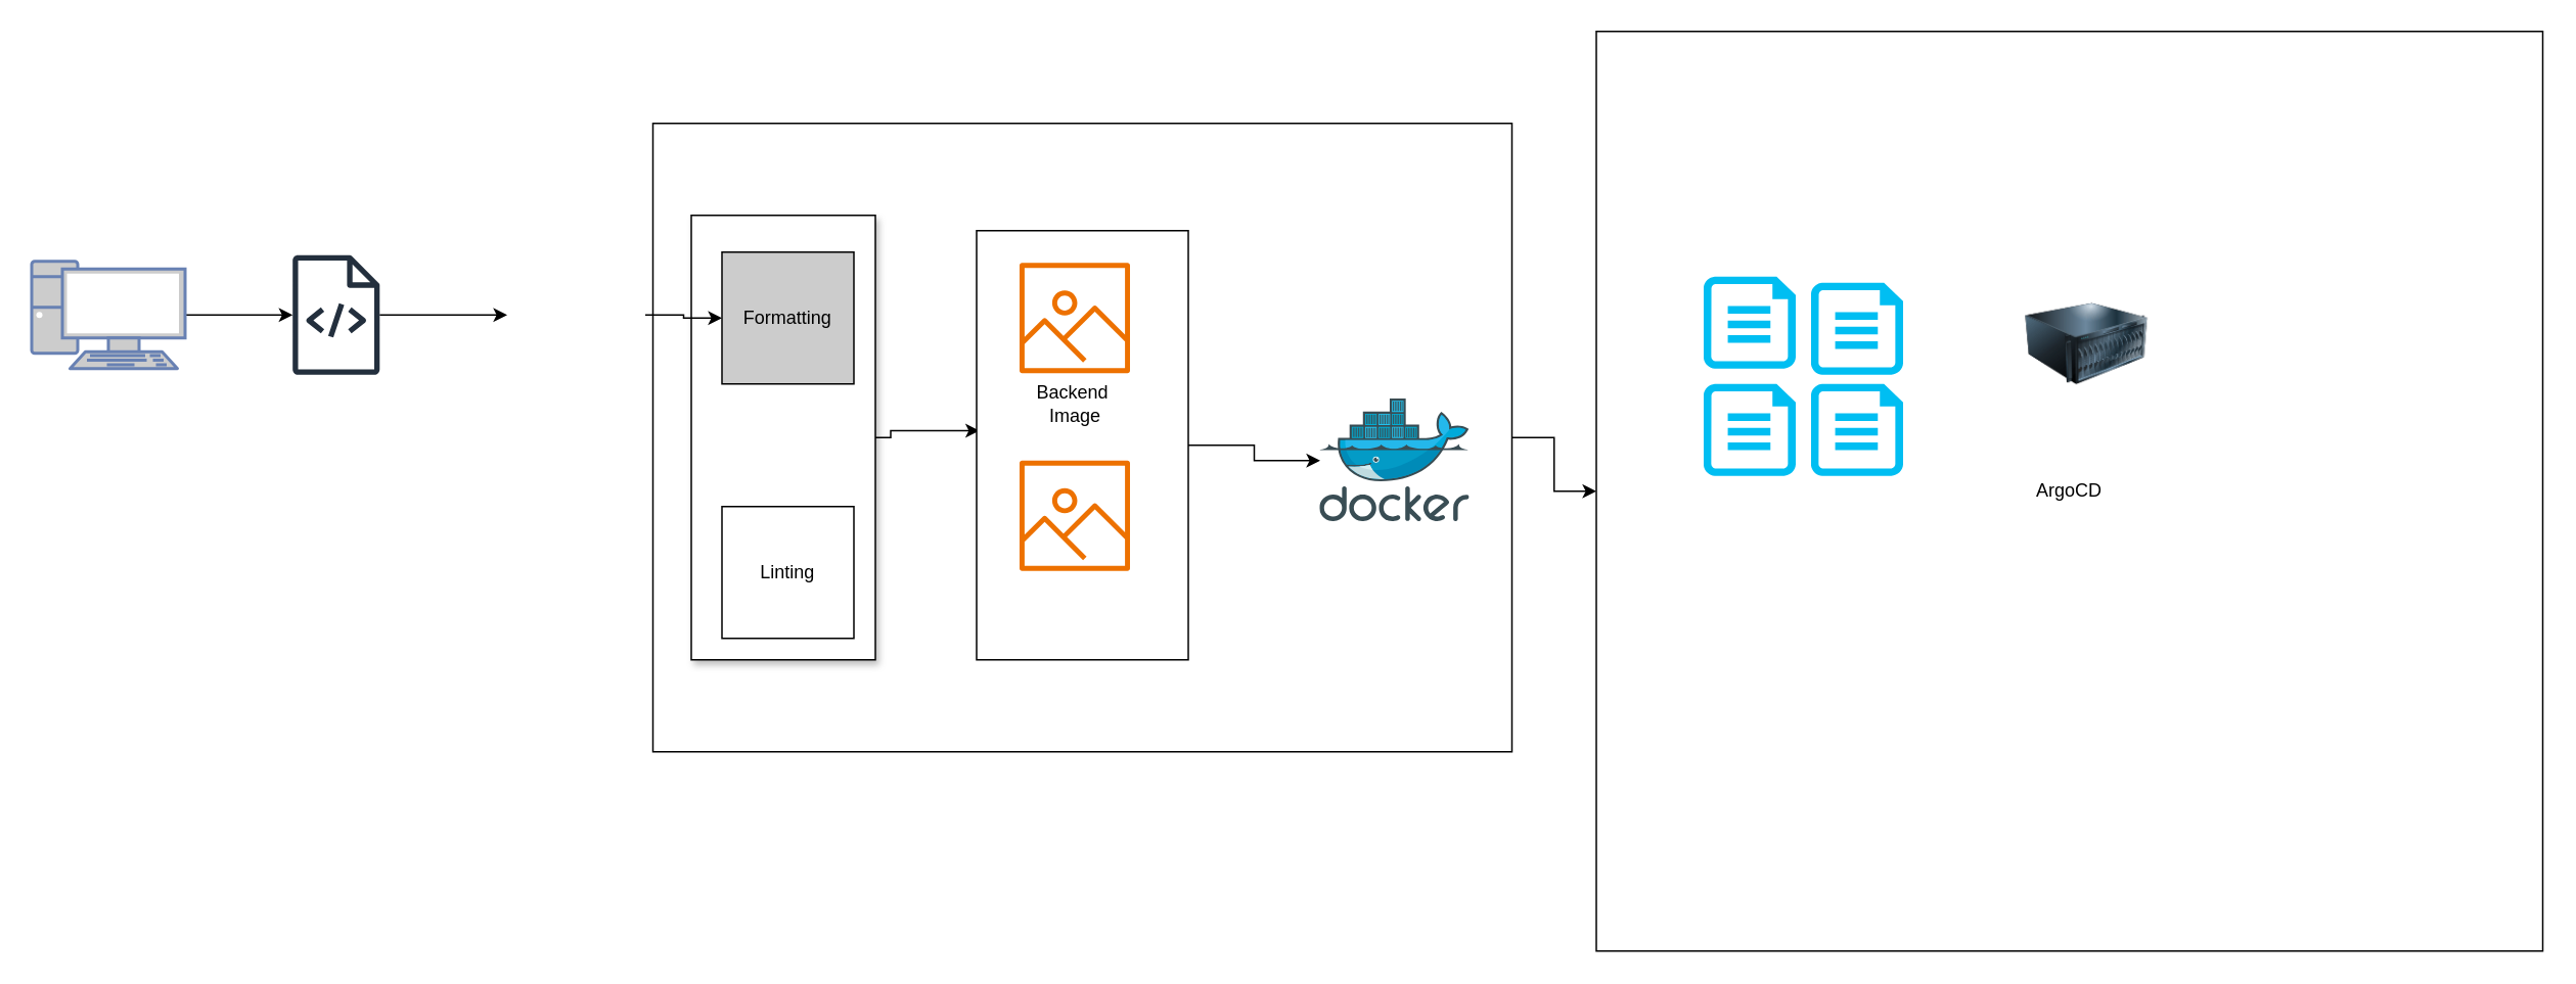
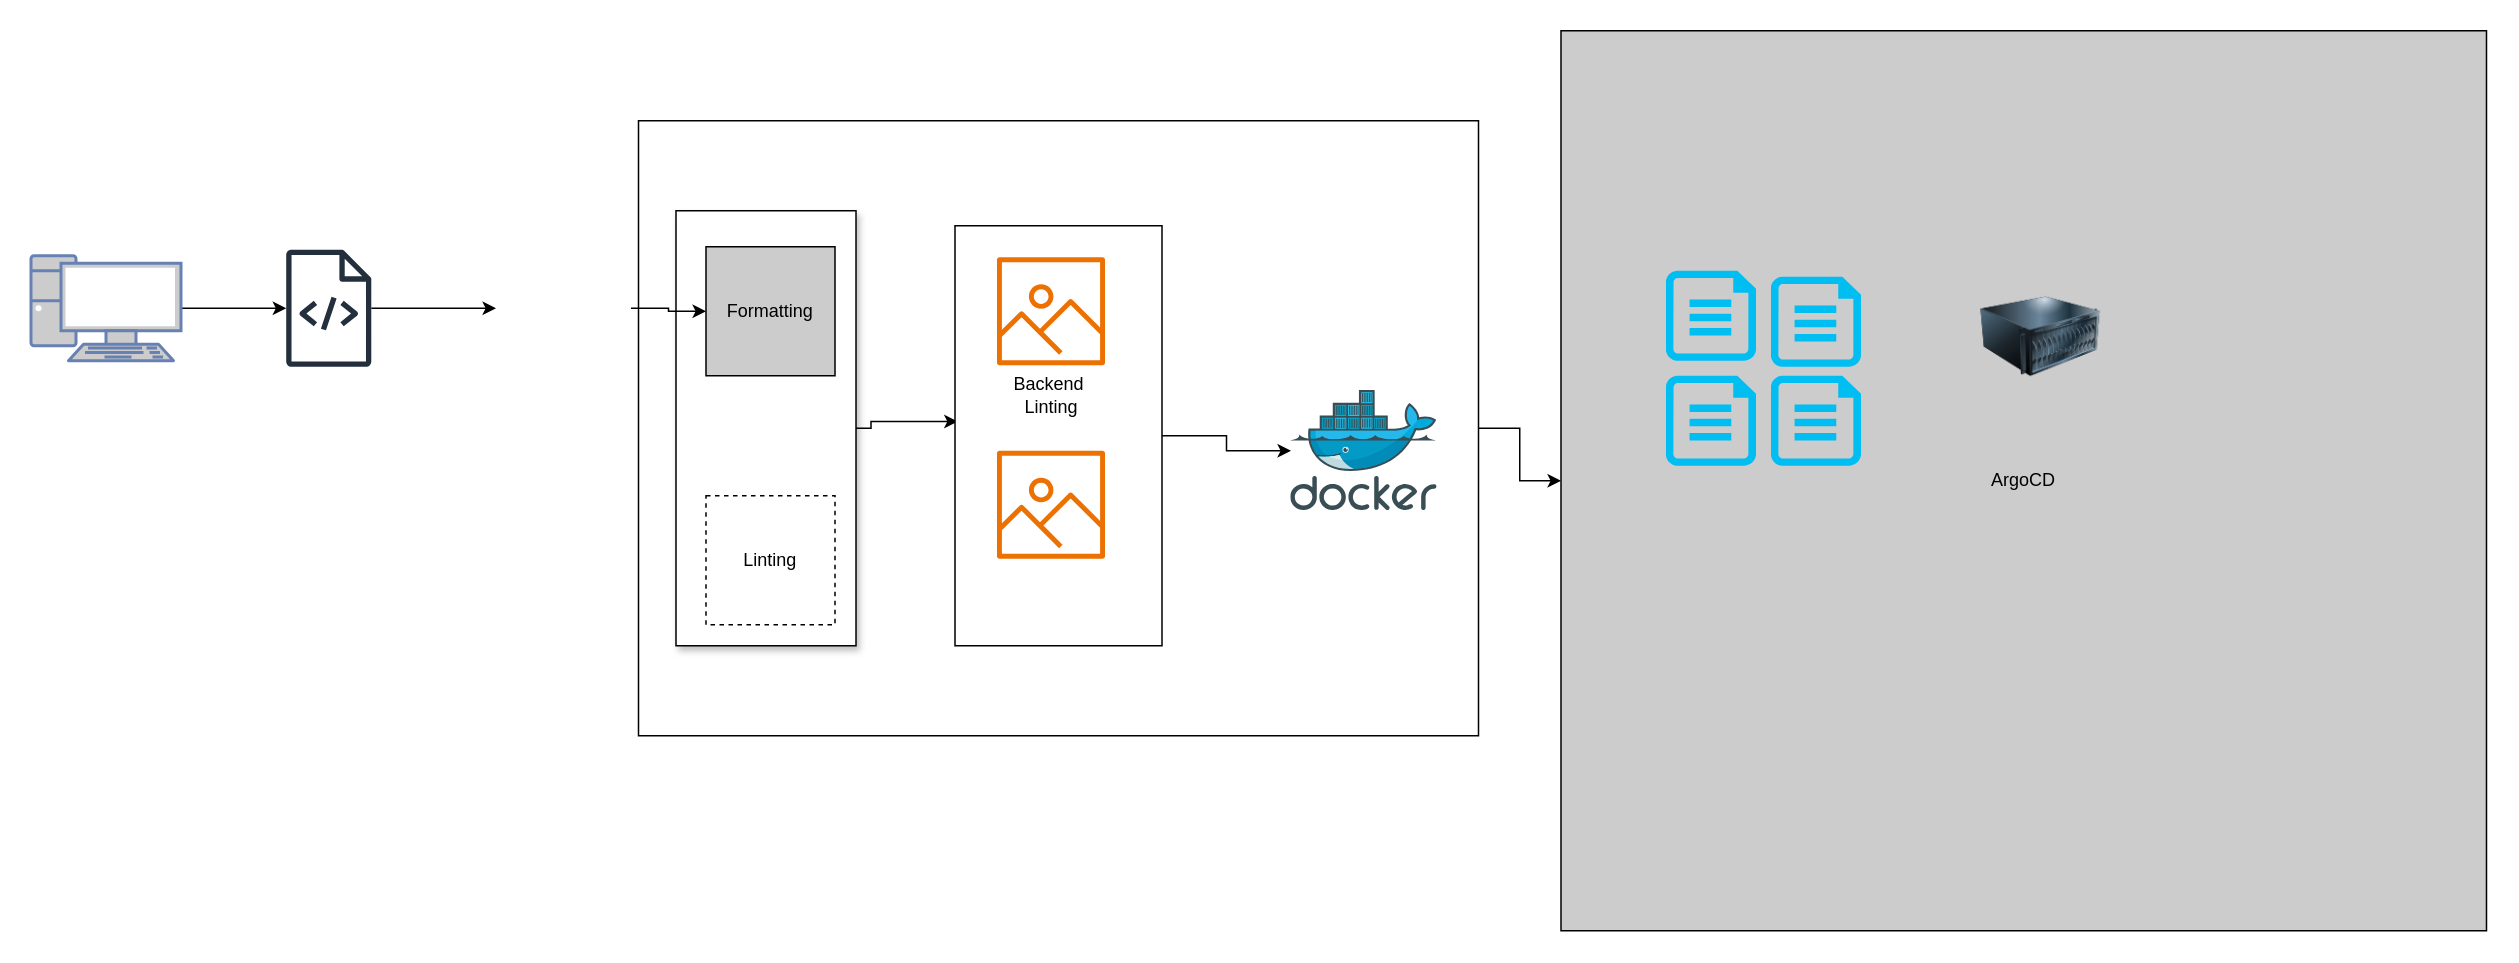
- <mxCell id="18" value="&lt;div&gt;Backend&amp;nbsp;&lt;/div&gt;&lt;div&gt;Image&lt;/div&gt;" style="text;html=1;align=center;verticalAlign=middle;resizable=0;points=[];autosize=1;strokeColor=none;fillColor=none;" vertex="1" parent="1"><mxGeometry x="660" y="243" width="80" height="40" as="geometry" /></mxCell>
+ <mxCell id="18" value="&lt;div&gt;Backend&amp;nbsp;&lt;/div&gt;&lt;div&gt;Linting&lt;/div&gt;" style="text;html=1;align=center;verticalAlign=middle;resizable=0;points=[];autosize=1;strokeColor=none;fillColor=none;" vertex="1" parent="1"><mxGeometry x="660" y="243" width="80" height="40" as="geometry" /></mxCell>
- <mxCell id="21" value="ArgoCD" style="rounded=0;whiteSpace=wrap;html=1;" vertex="1" parent="1"><mxGeometry x="1040" y="20" width="617" height="600" as="geometry" /></mxCell>
+ <mxCell id="21" value="ArgoCD" style="rounded=0;whiteSpace=wrap;html=1;fillColor=#cccccc;" vertex="1" parent="1"><mxGeometry x="1040" y="20" width="617" height="600" as="geometry" /></mxCell>
- <mxCell id="16" value="Linting" style="whiteSpace=wrap;html=1;aspect=fixed;" vertex="1" parent="1"><mxGeometry x="470" y="330" width="86" height="86" as="geometry" /></mxCell>
+ <mxCell id="16" value="Linting" style="whiteSpace=wrap;html=1;aspect=fixed;dashed=1;" vertex="1" parent="1"><mxGeometry x="470" y="330" width="86" height="86" as="geometry" /></mxCell>
